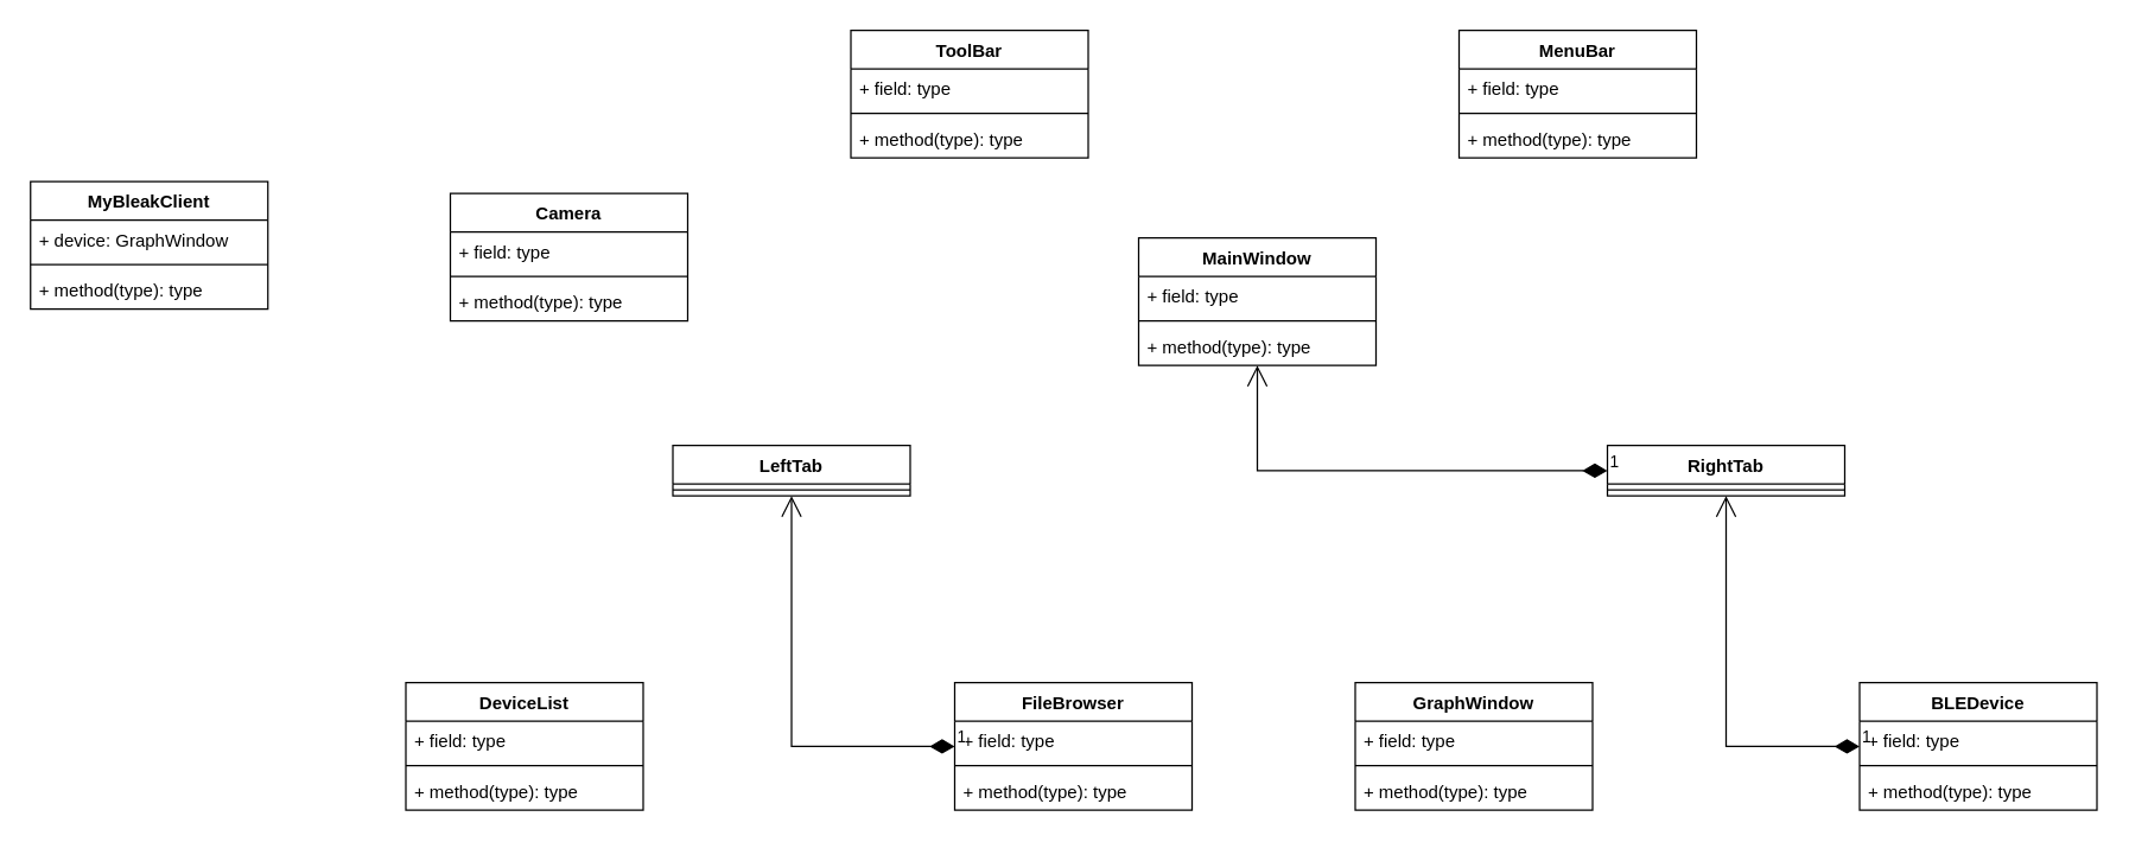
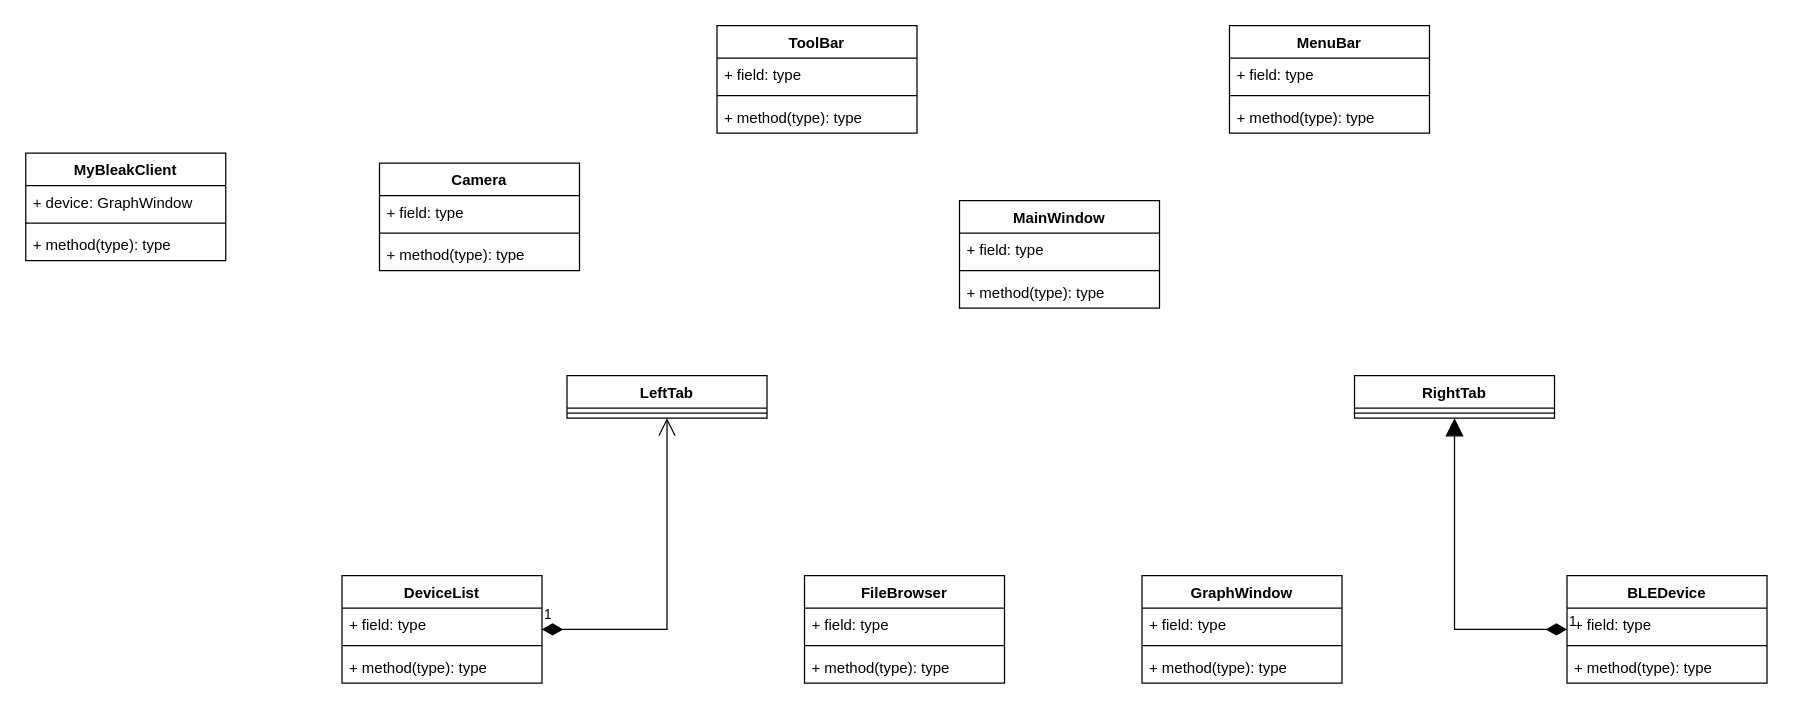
- <mxCell id="34" value="1" style="endArrow=open;html=1;endSize=12;startArrow=diamondThin;startSize=14;startFill=1;edgeStyle=orthogonalEdgeStyle;align=left;verticalAlign=bottom;rounded=0;" parent="1" source="30" target="2" edge="1"><mxGeometry x="-1" y="3" relative="1" as="geometry"><mxPoint x="733" y="390" as="sourcePoint" /><mxPoint x="893" y="390" as="targetPoint" /></mxGeometry></mxCell>
- <mxCell id="35" value="1" style="endArrow=open;html=1;endSize=12;startArrow=diamondThin;startSize=14;startFill=1;edgeStyle=orthogonalEdgeStyle;align=left;verticalAlign=bottom;rounded=0;" parent="1" source="10" target="30" edge="1"><mxGeometry x="-1" y="3" relative="1" as="geometry"><mxPoint x="1173" y="560" as="sourcePoint" /><mxPoint x="1333" y="560" as="targetPoint" /></mxGeometry></mxCell>
+ <mxCell id="35" value="1" style="endArrow=block;html=1;endSize=12;startArrow=diamondThin;startSize=14;startFill=1;edgeStyle=orthogonalEdgeStyle;align=left;verticalAlign=bottom;rounded=0;" parent="1" source="10" target="30" edge="1"><mxGeometry x="-1" y="3" relative="1" as="geometry"><mxPoint x="1173" y="560" as="sourcePoint" /><mxPoint x="1333" y="560" as="targetPoint" /></mxGeometry></mxCell>
+ <mxCell id="36" value="1" style="endArrow=open;html=1;endSize=12;startArrow=diamondThin;startSize=14;startFill=1;edgeStyle=orthogonalEdgeStyle;align=left;verticalAlign=bottom;rounded=0;" parent="1" source="22" target="32" edge="1"><mxGeometry x="-1" y="3" relative="1" as="geometry"><mxPoint x="433" y="620" as="sourcePoint" /><mxPoint x="593" y="620" as="targetPoint" /></mxGeometry></mxCell>
- <mxCell id="37" value="1" style="endArrow=open;html=1;endSize=12;startArrow=diamondThin;startSize=14;startFill=1;edgeStyle=orthogonalEdgeStyle;align=left;verticalAlign=bottom;rounded=0;" parent="1" source="26" target="32" edge="1"><mxGeometry x="-1" y="3" relative="1" as="geometry"><mxPoint x="463" y="530" as="sourcePoint" /><mxPoint x="623" y="530" as="targetPoint" /></mxGeometry></mxCell>
